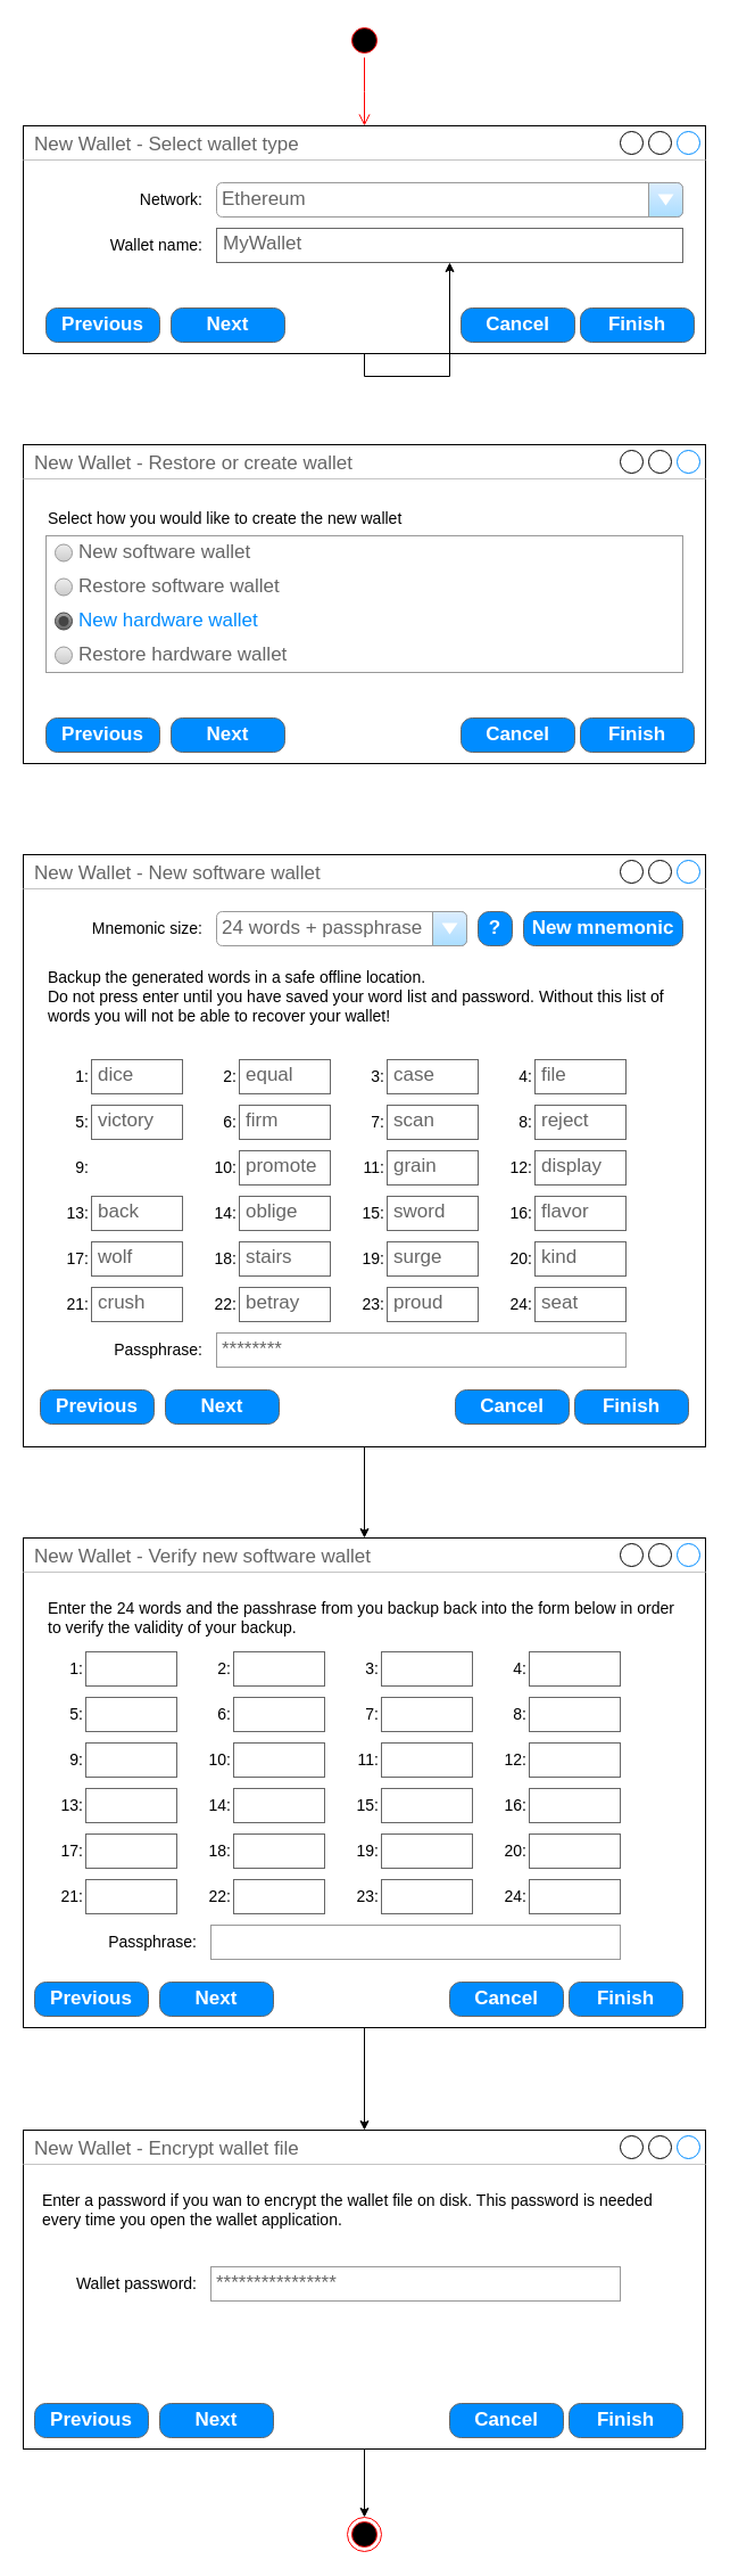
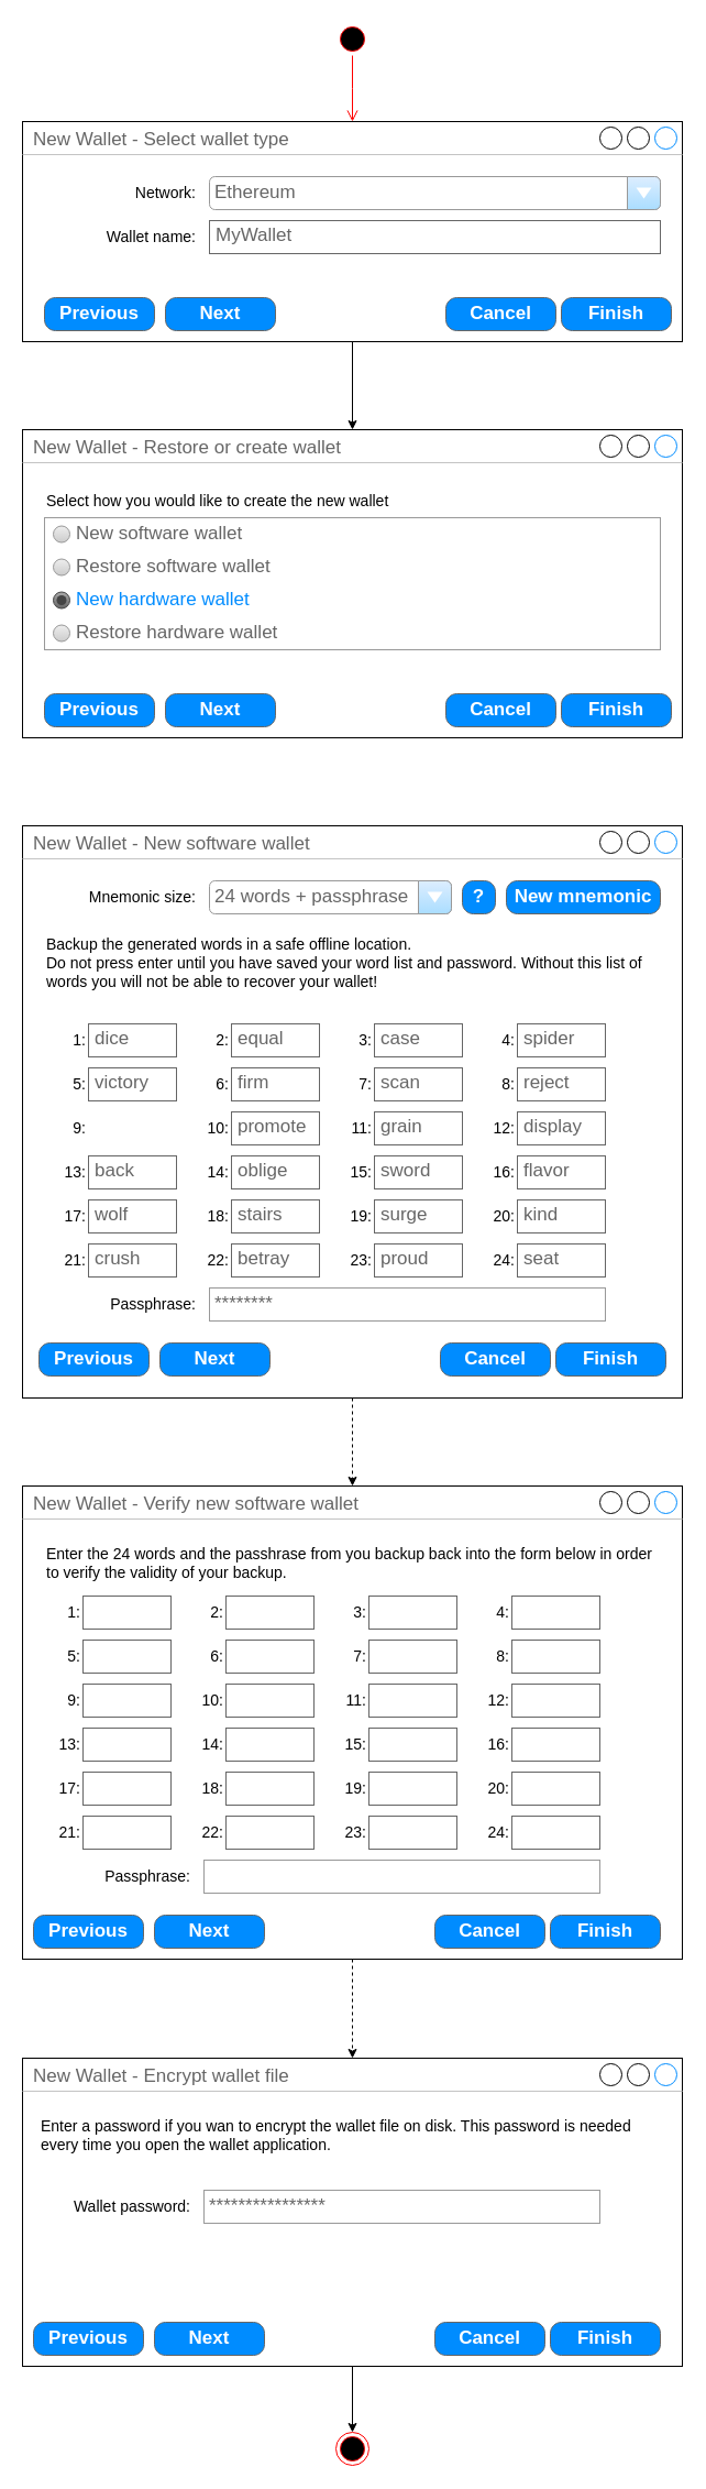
- <mxCell id="8" style="edgeStyle=orthogonalEdgeStyle;rounded=0;orthogonalLoop=1;jettySize=auto;html=1;" edge="1" parent="1" source="2" target="6"><mxGeometry relative="1" as="geometry" /></mxCell>
+ <mxCell id="8" style="edgeStyle=orthogonalEdgeStyle;rounded=0;orthogonalLoop=1;jettySize=auto;html=1;entryX=0.5;entryY=0;entryDx=0;entryDy=0;entryPerimeter=0;" edge="1" parent="1" source="2" target="7"><mxGeometry relative="1" as="geometry" /></mxCell>
- <mxCell id="34" value="file" style="strokeWidth=1;shadow=0;dashed=0;align=center;html=1;shape=mxgraph.mockup.text.textBox;fontColor=#666666;align=left;fontSize=17;spacingLeft=4;spacingTop=-3;whiteSpace=wrap;strokeColor=#666666;mainText=" vertex="1" parent="32"><mxGeometry x="30" width="80" height="30" as="geometry" /></mxCell>
+ <mxCell id="34" value="spider" style="strokeWidth=1;shadow=0;dashed=0;align=center;html=1;shape=mxgraph.mockup.text.textBox;fontColor=#666666;align=left;fontSize=17;spacingLeft=4;spacingTop=-3;whiteSpace=wrap;strokeColor=#666666;mainText=" vertex="1" parent="32"><mxGeometry x="30" width="80" height="30" as="geometry" /></mxCell>
- <mxCell id="16" style="edgeStyle=orthogonalEdgeStyle;rounded=0;orthogonalLoop=1;jettySize=auto;html=1;" edge="1" parent="1" source="17" target="119"><mxGeometry relative="1" as="geometry" /></mxCell>
+ <mxCell id="16" style="edgeStyle=orthogonalEdgeStyle;rounded=0;orthogonalLoop=1;jettySize=auto;html=1;dashed=1;" edge="1" parent="1" source="17" target="119"><mxGeometry relative="1" as="geometry" /></mxCell>
- <mxCell id="118" style="edgeStyle=orthogonalEdgeStyle;rounded=0;orthogonalLoop=1;jettySize=auto;html=1;" edge="1" parent="1" source="119" target="208"><mxGeometry relative="1" as="geometry" /></mxCell>
+ <mxCell id="118" style="edgeStyle=orthogonalEdgeStyle;rounded=0;orthogonalLoop=1;jettySize=auto;html=1;dashed=1;" edge="1" parent="1" source="119" target="208"><mxGeometry relative="1" as="geometry" /></mxCell>
